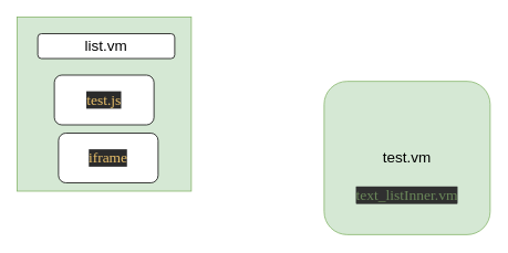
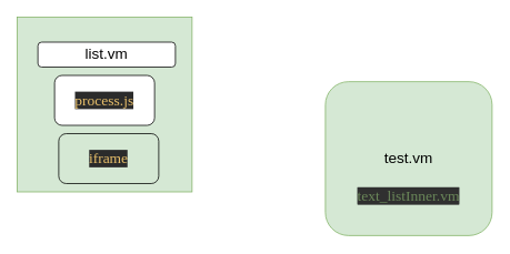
- <mxCell id="6" value="&lt;span style=&quot;font-size: 18px ; white-space: normal&quot;&gt;list.vm&lt;/span&gt;" style="rounded=1;whiteSpace=wrap;html=1;" vertex="1" parent="1"><mxGeometry x="45" y="40" width="165" height="30" as="geometry" /></mxCell>
+ <mxCell id="6" value="&lt;span style=&quot;font-size: 18px ; white-space: normal&quot;&gt;list.vm&lt;/span&gt;" style="rounded=1;whiteSpace=wrap;html=1;" vertex="1" parent="1"><mxGeometry x="45" y="50" width="165" height="30" as="geometry" /></mxCell>
- <mxCell id="5" value="&lt;pre style=&quot;background-color: #2b2b2b ; color: #a9b7c6 ; font-family: &amp;#34;menlo&amp;#34; ; font-size: 13.5pt&quot;&gt;&lt;span style=&quot;color: #e8bf6a&quot;&gt;test.js&lt;/span&gt;&lt;/pre&gt;" style="rounded=1;whiteSpace=wrap;html=1;" vertex="1" parent="1"><mxGeometry x="65" y="90" width="120" height="60" as="geometry" /></mxCell>
+ <mxCell id="5" value="&lt;pre style=&quot;background-color: #2b2b2b ; color: #a9b7c6 ; font-family: &amp;#34;menlo&amp;#34; ; font-size: 13.5pt&quot;&gt;&lt;span style=&quot;color: #e8bf6a&quot;&gt;process.js&lt;/span&gt;&lt;/pre&gt;" style="rounded=1;whiteSpace=wrap;html=1;" vertex="1" parent="1"><mxGeometry x="65" y="90" width="120" height="60" as="geometry" /></mxCell>
- <mxCell id="3" value="&lt;pre style=&quot;background-color: #2b2b2b ; color: #a9b7c6 ; font-family: &amp;#34;menlo&amp;#34; ; font-size: 13.5pt&quot;&gt;&lt;span style=&quot;color: #e8bf6a&quot;&gt;iframe&lt;/span&gt;&lt;/pre&gt;" style="rounded=1;whiteSpace=wrap;html=1;" vertex="1" parent="1"><mxGeometry x="70" y="160" width="120" height="60" as="geometry" /></mxCell>
+ <mxCell id="3" value="&lt;pre style=&quot;background-color: #2b2b2b ; color: #a9b7c6 ; font-family: &amp;#34;menlo&amp;#34; ; font-size: 13.5pt&quot;&gt;&lt;span style=&quot;color: #e8bf6a&quot;&gt;iframe&lt;/span&gt;&lt;/pre&gt;" style="rounded=1;whiteSpace=wrap;html=1;fillColor=#d5e8d4;" vertex="1" parent="1"><mxGeometry x="70" y="160" width="120" height="60" as="geometry" /></mxCell>
